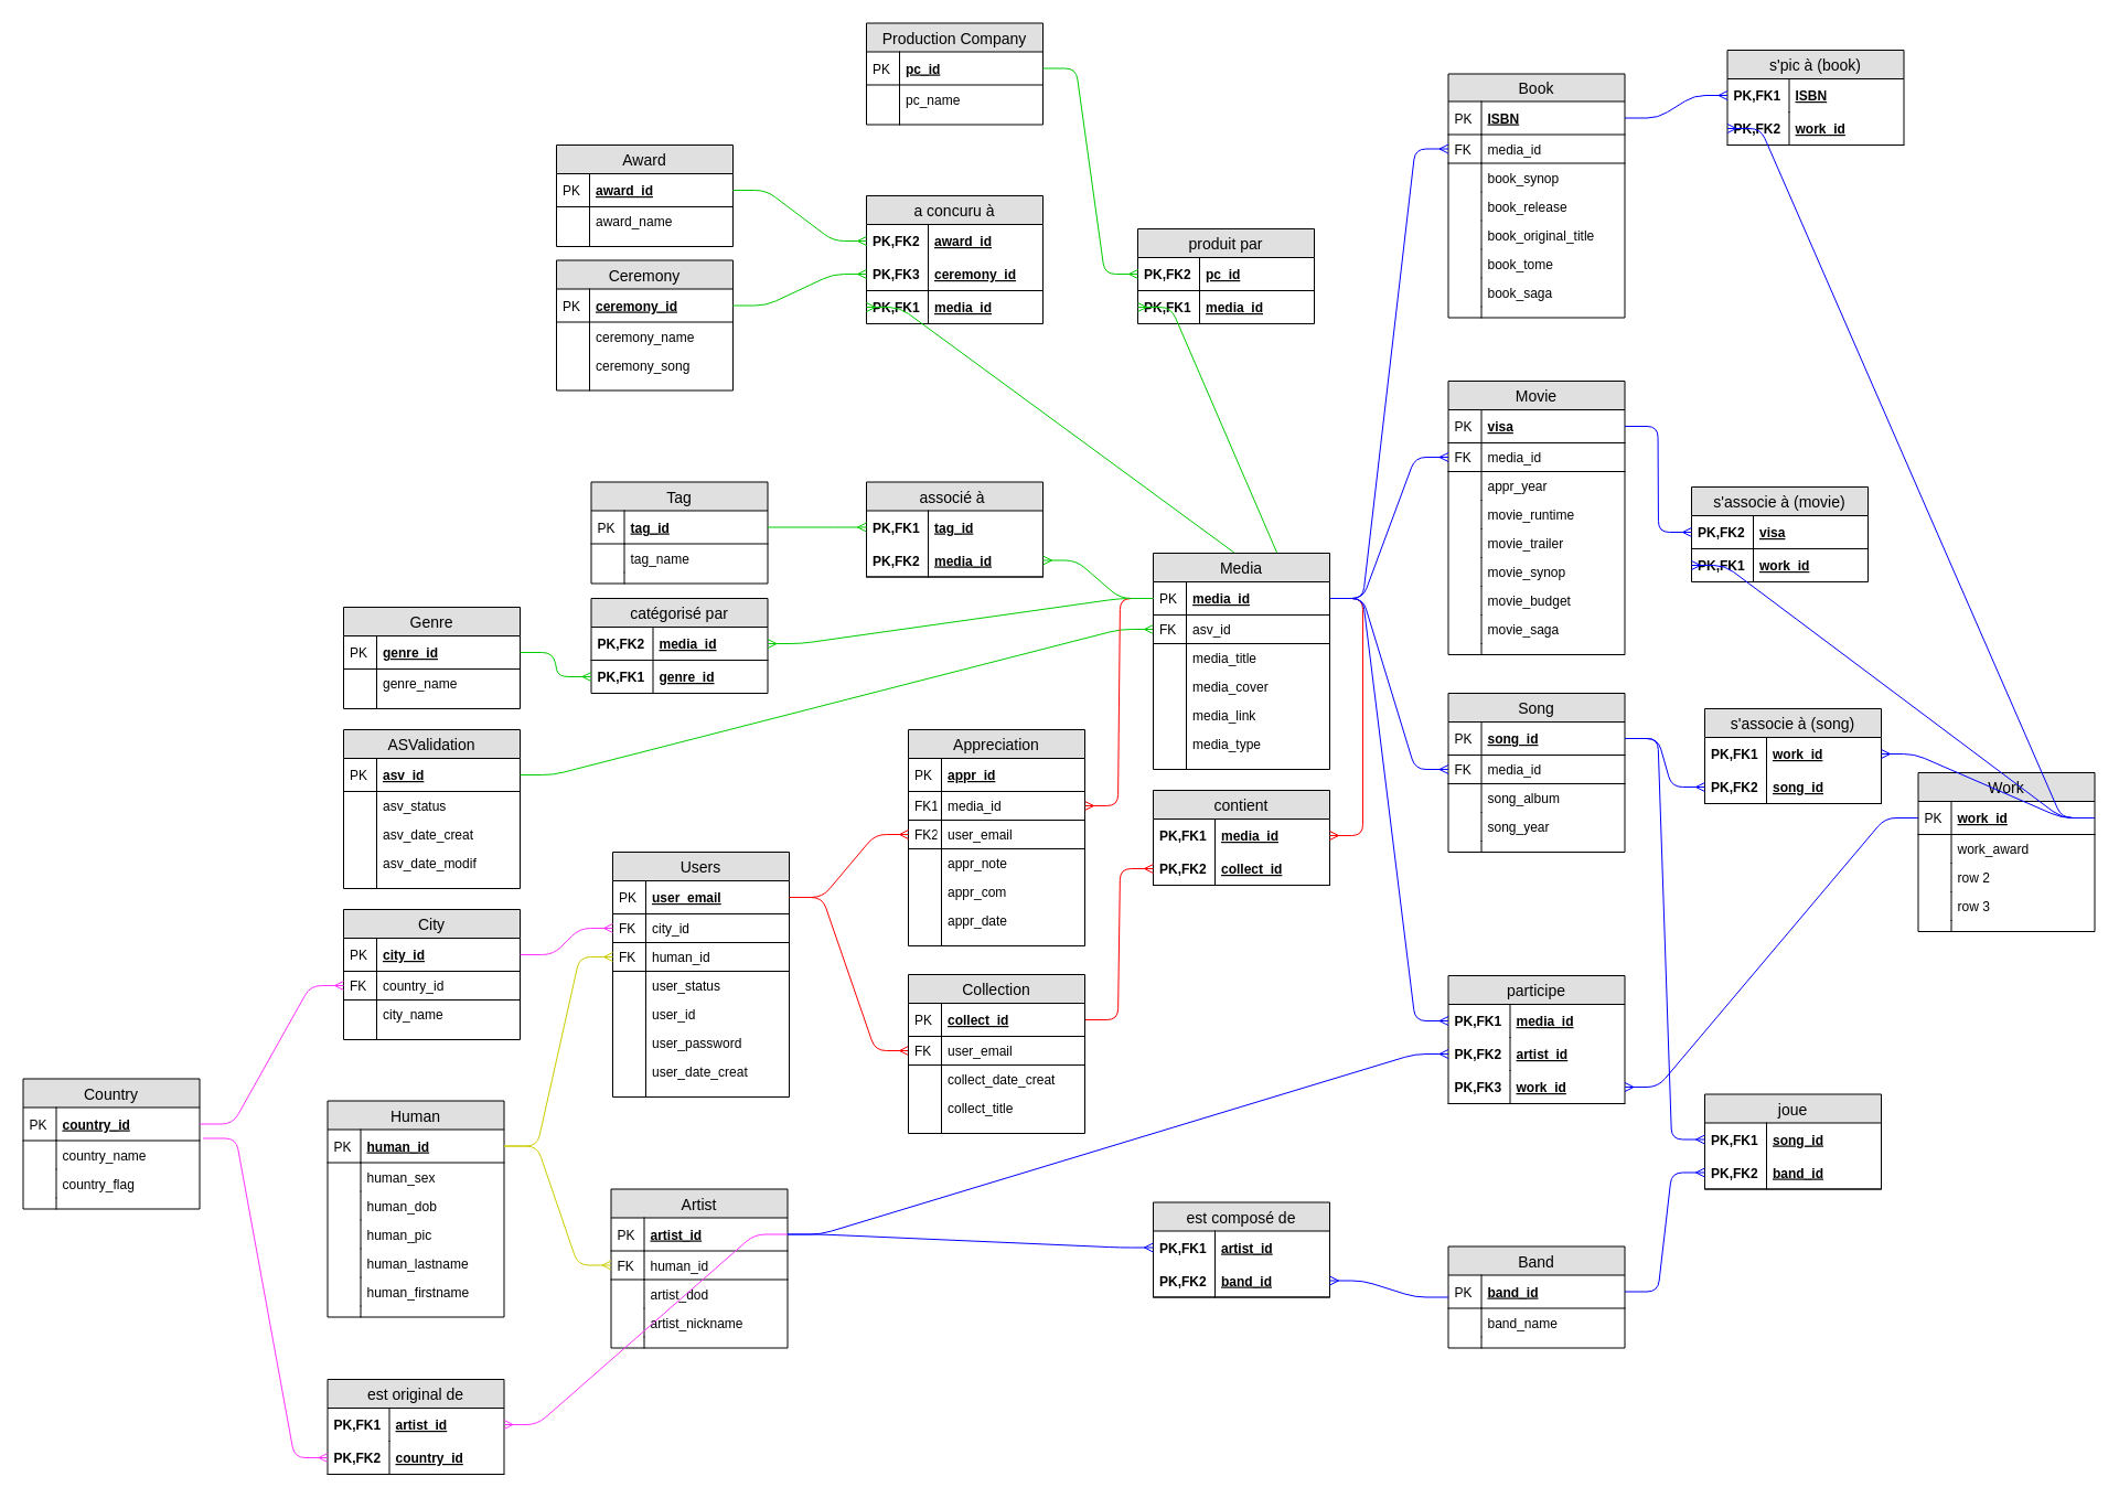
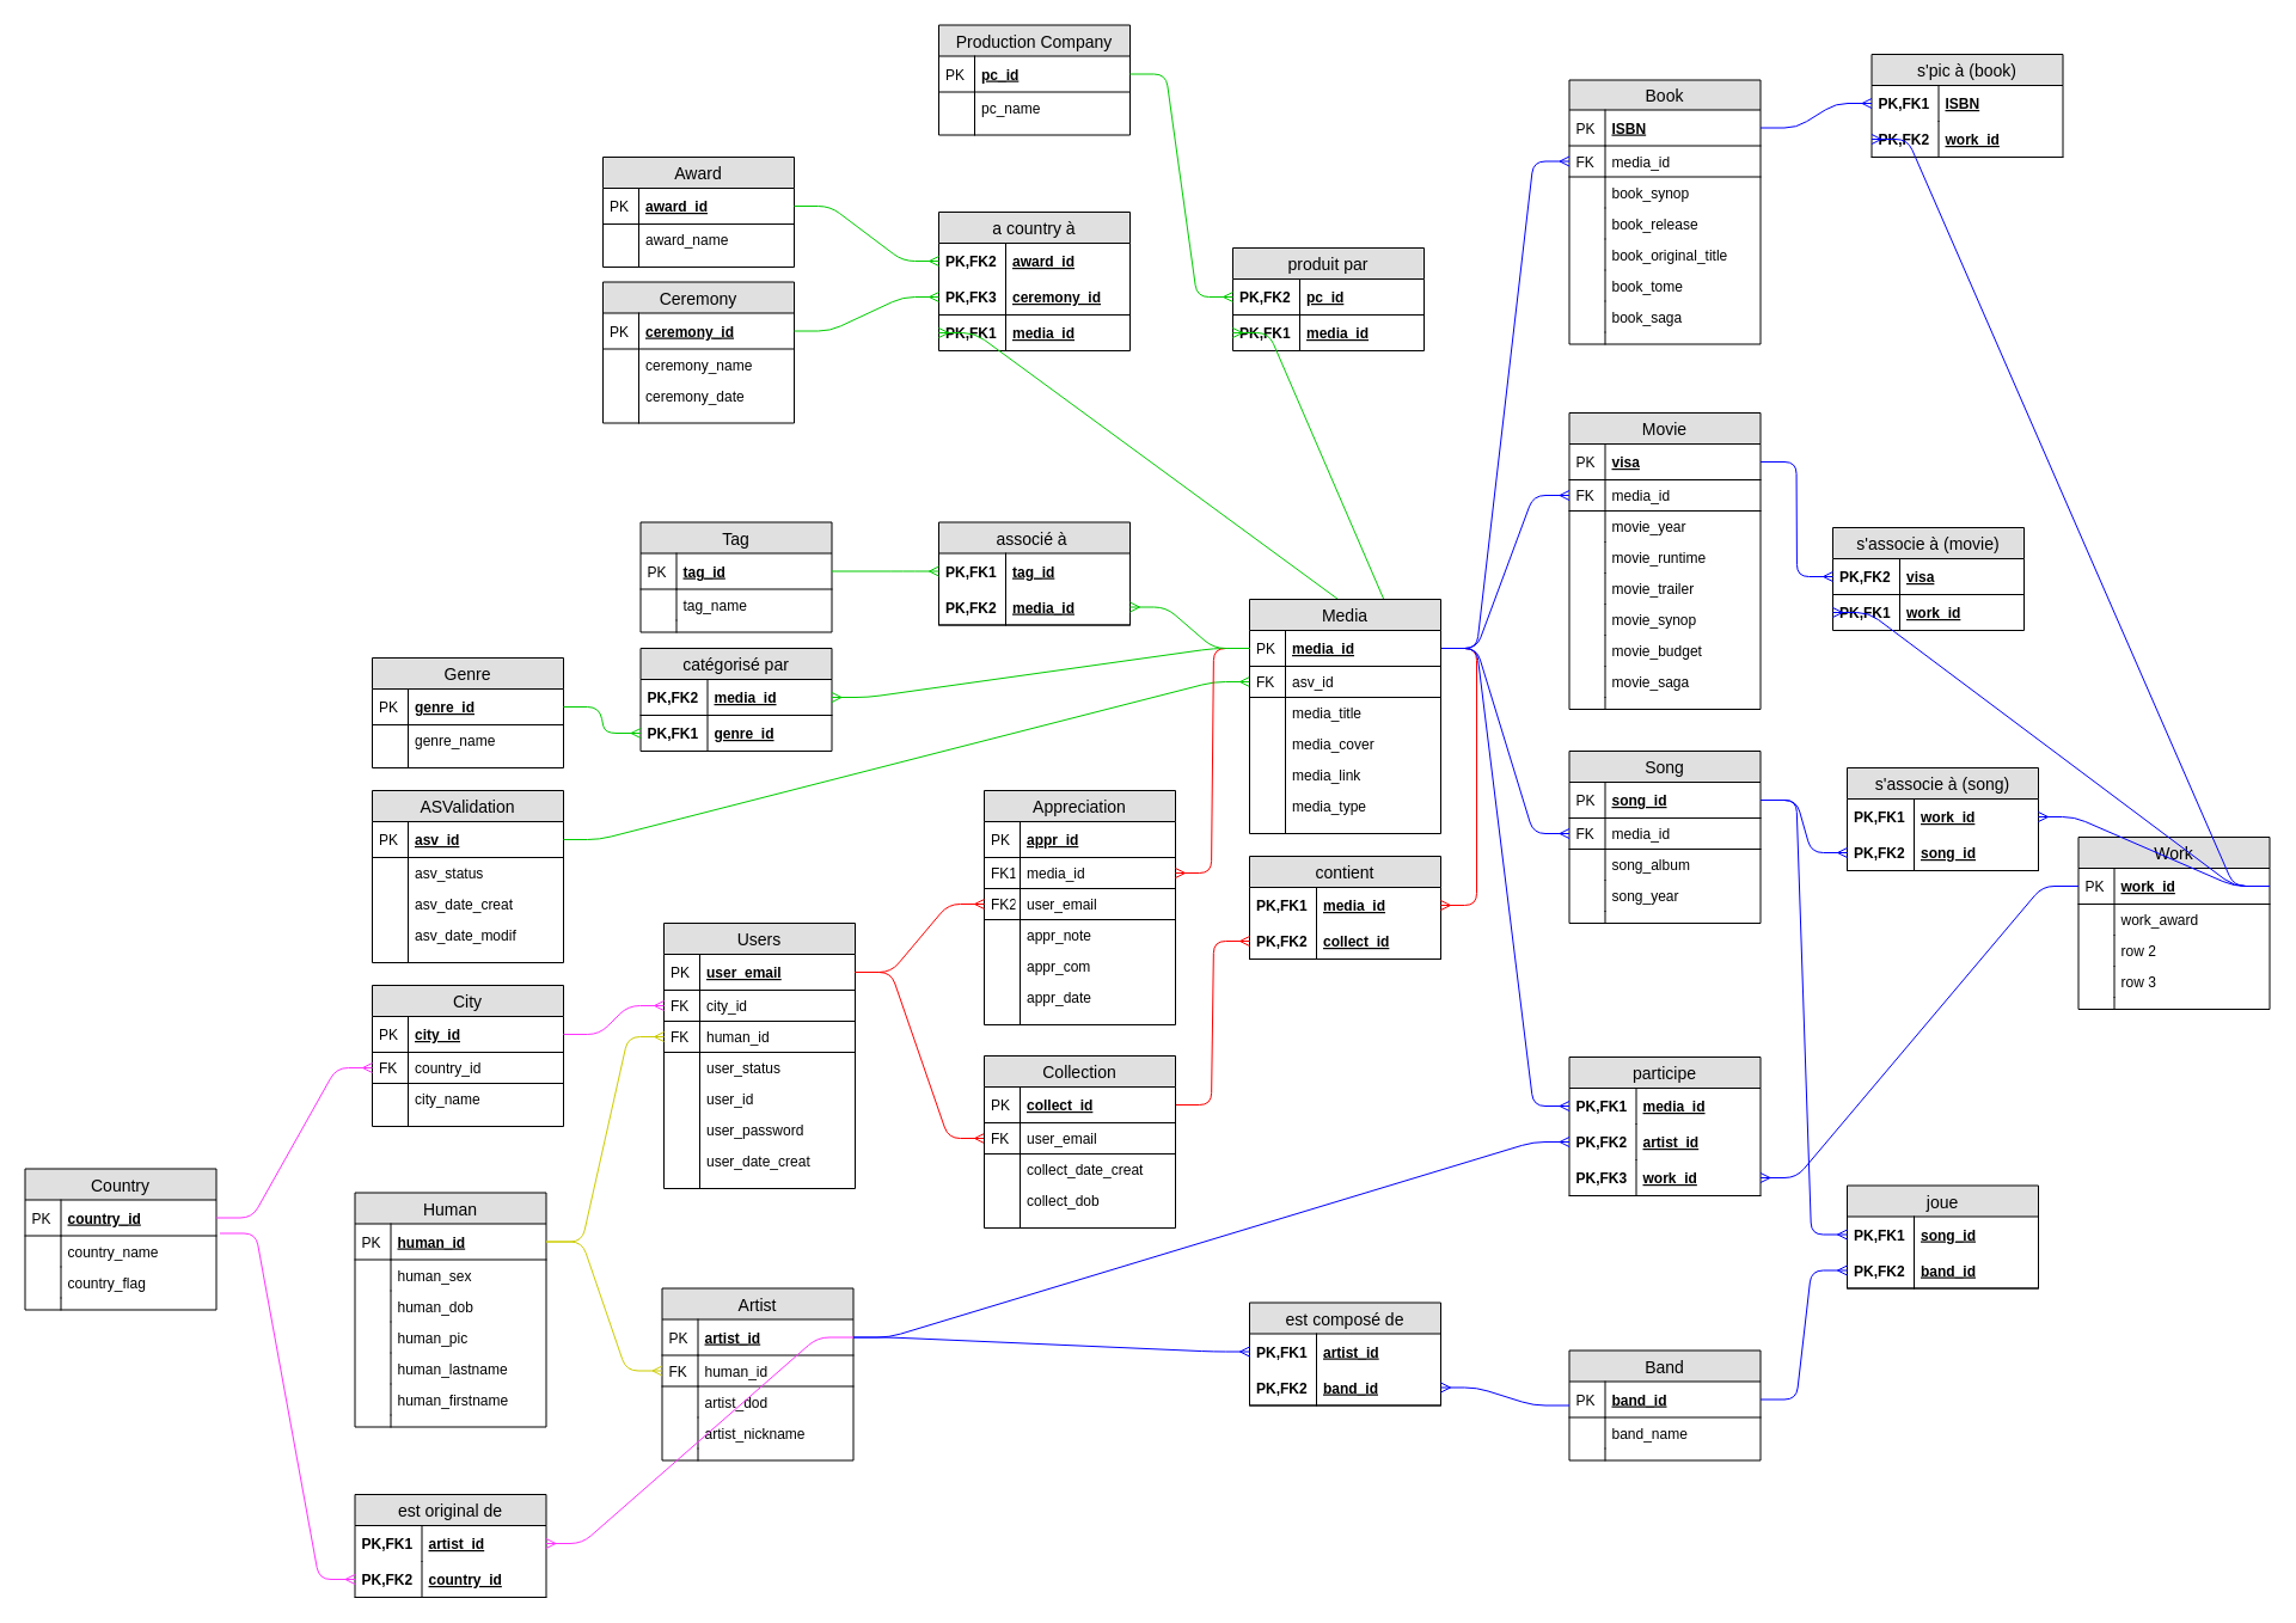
- <mxCell id="233" value="a concuru à" style="swimlane;fontStyle=0;childLayout=stackLayout;horizontal=1;startSize=26;fillColor=#e0e0e0;horizontalStack=0;resizeParent=1;resizeParentMax=0;resizeLast=0;collapsible=1;marginBottom=0;swimlaneFillColor=#ffffff;align=center;fontSize=14;" parent="1" vertex="1"><mxGeometry x="785" y="177" width="160" height="116" as="geometry" /></mxCell>
+ <mxCell id="233" value="a country à" style="swimlane;fontStyle=0;childLayout=stackLayout;horizontal=1;startSize=26;fillColor=#e0e0e0;horizontalStack=0;resizeParent=1;resizeParentMax=0;resizeLast=0;collapsible=1;marginBottom=0;swimlaneFillColor=#ffffff;align=center;fontSize=14;" parent="1" vertex="1"><mxGeometry x="785" y="177" width="160" height="116" as="geometry" /></mxCell>
- <mxCell id="48" value="ceremony_song" style="shape=partialRectangle;top=0;left=0;right=0;bottom=0;align=left;verticalAlign=top;fillColor=none;spacingLeft=34;spacingRight=4;overflow=hidden;rotatable=0;points=[[0,0.5],[1,0.5]];portConstraint=eastwest;dropTarget=0;fontSize=12;" parent="43" vertex="1"><mxGeometry y="82" width="160" height="26" as="geometry" /></mxCell>
+ <mxCell id="48" value="ceremony_date" style="shape=partialRectangle;top=0;left=0;right=0;bottom=0;align=left;verticalAlign=top;fillColor=none;spacingLeft=34;spacingRight=4;overflow=hidden;rotatable=0;points=[[0,0.5],[1,0.5]];portConstraint=eastwest;dropTarget=0;fontSize=12;" parent="43" vertex="1"><mxGeometry y="82" width="160" height="26" as="geometry" /></mxCell>
- <mxCell id="57" value="appr_year" style="shape=partialRectangle;top=0;left=0;right=0;bottom=0;align=left;verticalAlign=top;fillColor=none;spacingLeft=34;spacingRight=4;overflow=hidden;rotatable=0;points=[[0,0.5],[1,0.5]];portConstraint=eastwest;dropTarget=0;fontSize=12;" parent="52" vertex="1"><mxGeometry y="82" width="160" height="26" as="geometry" /></mxCell>
+ <mxCell id="57" value="movie_year" style="shape=partialRectangle;top=0;left=0;right=0;bottom=0;align=left;verticalAlign=top;fillColor=none;spacingLeft=34;spacingRight=4;overflow=hidden;rotatable=0;points=[[0,0.5],[1,0.5]];portConstraint=eastwest;dropTarget=0;fontSize=12;" parent="52" vertex="1"><mxGeometry y="82" width="160" height="26" as="geometry" /></mxCell>
- <mxCell id="307" value="collect_title" style="shape=partialRectangle;top=0;left=0;right=0;bottom=0;align=left;verticalAlign=top;fillColor=none;spacingLeft=34;spacingRight=4;overflow=hidden;rotatable=0;points=[[0,0.5],[1,0.5]];portConstraint=eastwest;dropTarget=0;fontSize=12;" parent="300" vertex="1"><mxGeometry y="108" width="160" height="26" as="geometry" /></mxCell>
+ <mxCell id="307" value="collect_dob" style="shape=partialRectangle;top=0;left=0;right=0;bottom=0;align=left;verticalAlign=top;fillColor=none;spacingLeft=34;spacingRight=4;overflow=hidden;rotatable=0;points=[[0,0.5],[1,0.5]];portConstraint=eastwest;dropTarget=0;fontSize=12;" parent="300" vertex="1"><mxGeometry y="108" width="160" height="26" as="geometry" /></mxCell>
